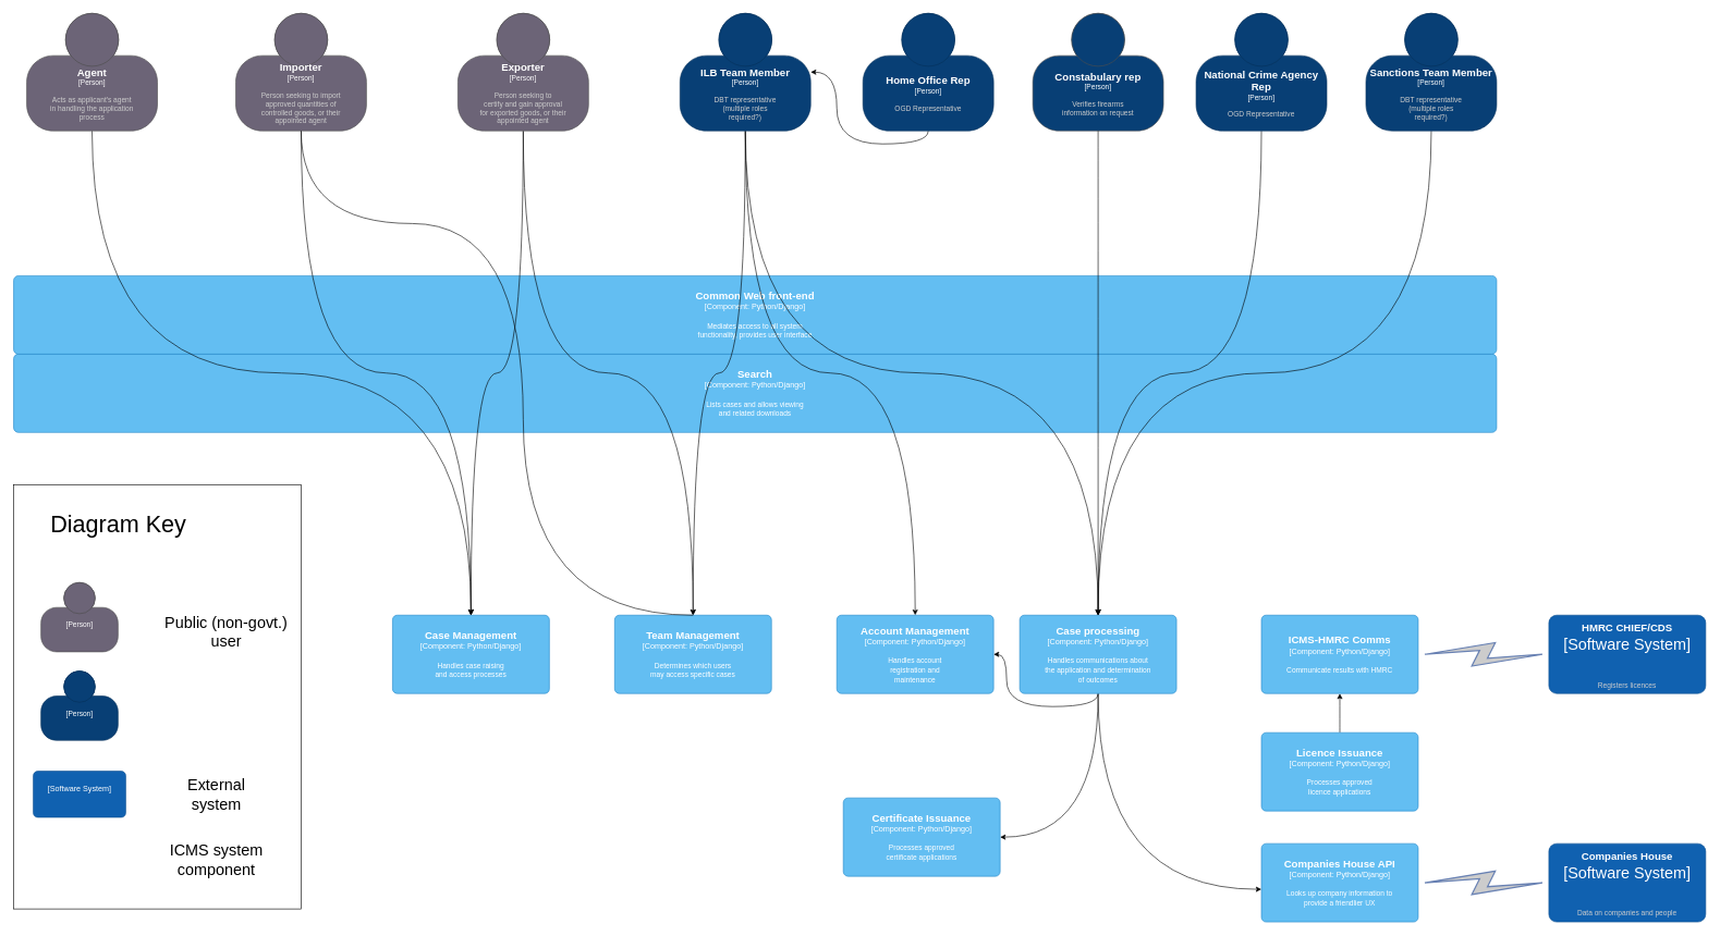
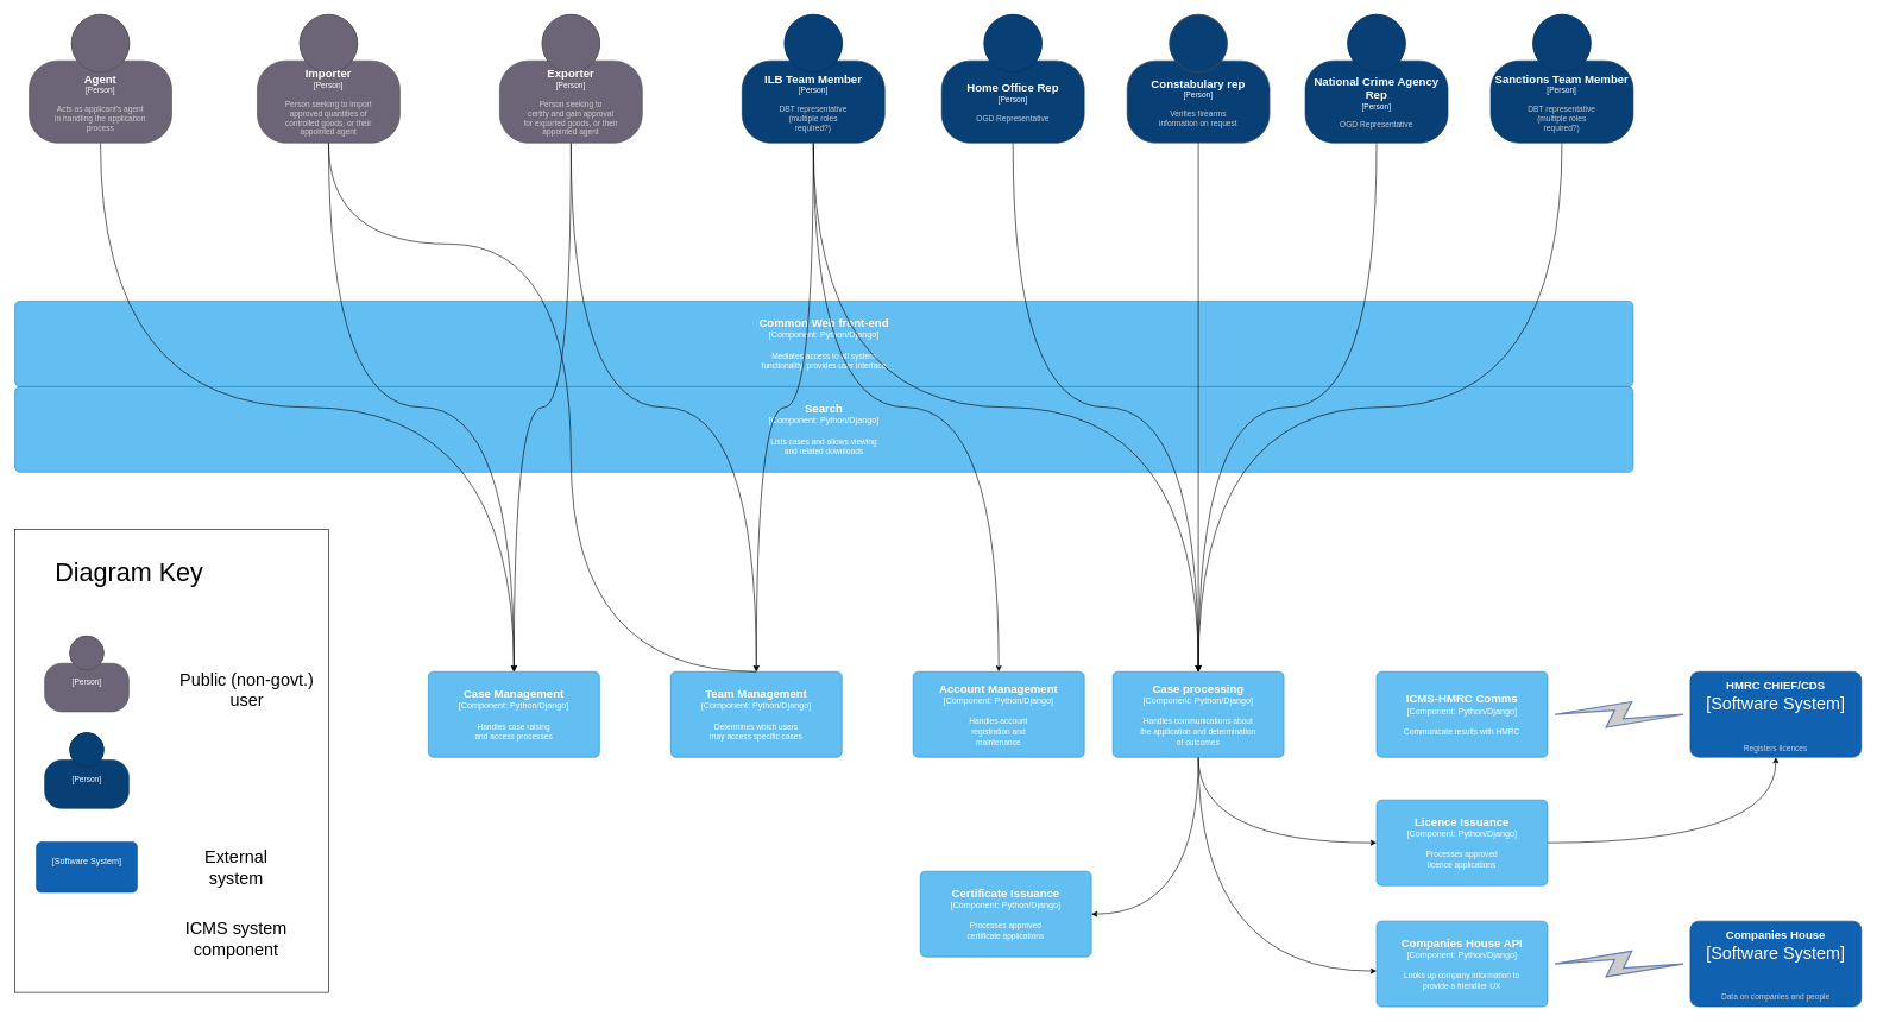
- <mxCell id="8" style="edgeStyle=orthogonalEdgeStyle;curved=1;orthogonalLoop=1;jettySize=auto;html=1;fontSize=24;exitX=0.5;exitY=1;exitDx=0;exitDy=0;exitPerimeter=0;" edge="1" parent="1" source="9" target="15"><mxGeometry relative="1" as="geometry"><mxPoint x="1420" y="642" as="targetPoint" /></mxGeometry></mxCell>
+ <mxCell id="8" style="edgeStyle=orthogonalEdgeStyle;curved=1;orthogonalLoop=1;jettySize=auto;html=1;fontSize=24;entryX=0.5;entryY=0;entryDx=0;entryDy=0;entryPerimeter=0;exitX=0.5;exitY=1;exitDx=0;exitDy=0;exitPerimeter=0;" edge="1" parent="1" source="9" target="20"><mxGeometry relative="1" as="geometry"><mxPoint x="1420" y="642" as="targetPoint" /></mxGeometry></mxCell>
- <mxCell id="26" style="edgeStyle=orthogonalEdgeStyle;curved=1;orthogonalLoop=1;jettySize=auto;html=1;entryX=0.5;entryY=1;entryDx=0;entryDy=0;entryPerimeter=0;fontSize=24;" edge="1" parent="1" source="27" target="30"><mxGeometry relative="1" as="geometry" /></mxCell>
+ <mxCell id="26" style="edgeStyle=orthogonalEdgeStyle;curved=1;orthogonalLoop=1;jettySize=auto;html=1;fontSize=24;" edge="1" parent="1" source="27" target="34"><mxGeometry relative="1" as="geometry" /></mxCell>
- <mxCell id="18" style="edgeStyle=orthogonalEdgeStyle;curved=1;orthogonalLoop=1;jettySize=auto;html=1;fontSize=24;exitX=0.5;exitY=1;exitDx=0;exitDy=0;exitPerimeter=0;" edge="1" parent="1" source="20" target="29"><mxGeometry relative="1" as="geometry" /></mxCell>
+ <mxCell id="18" style="edgeStyle=orthogonalEdgeStyle;curved=1;orthogonalLoop=1;jettySize=auto;html=1;entryX=0;entryY=0.5;entryDx=0;entryDy=0;entryPerimeter=0;fontSize=24;exitX=0.5;exitY=1;exitDx=0;exitDy=0;exitPerimeter=0;" edge="1" parent="1" source="20" target="27"><mxGeometry relative="1" as="geometry" /></mxCell>
